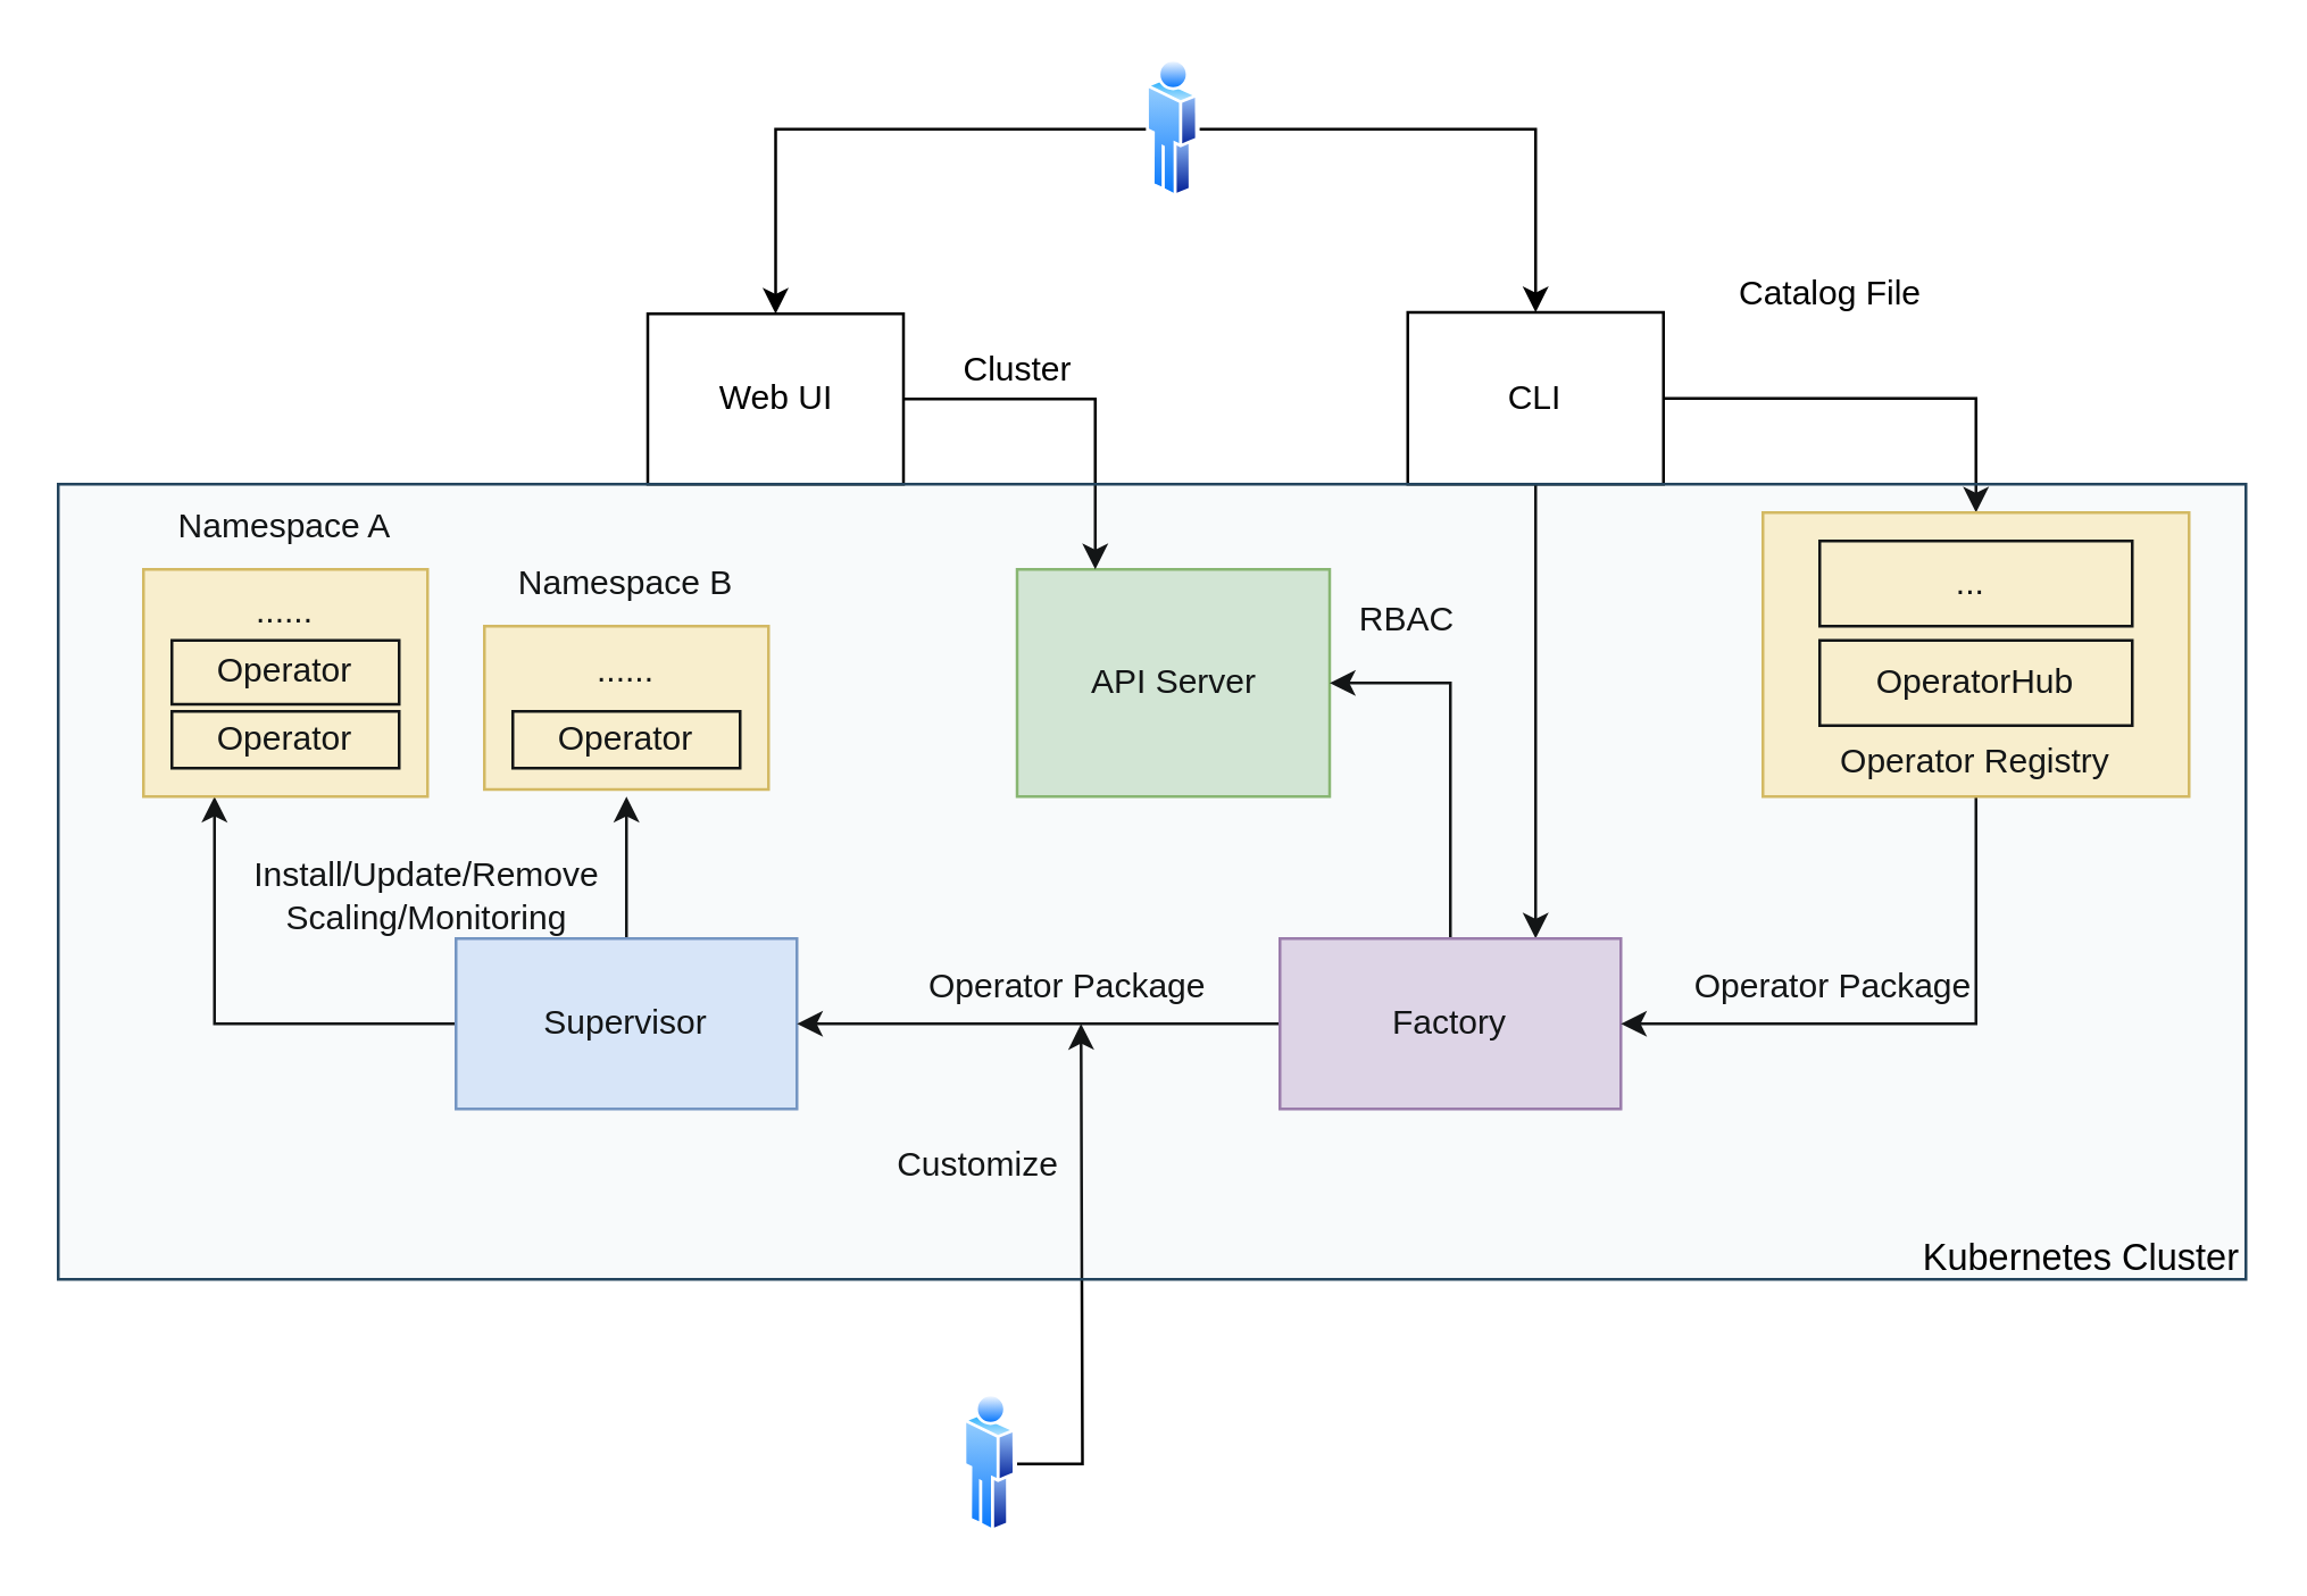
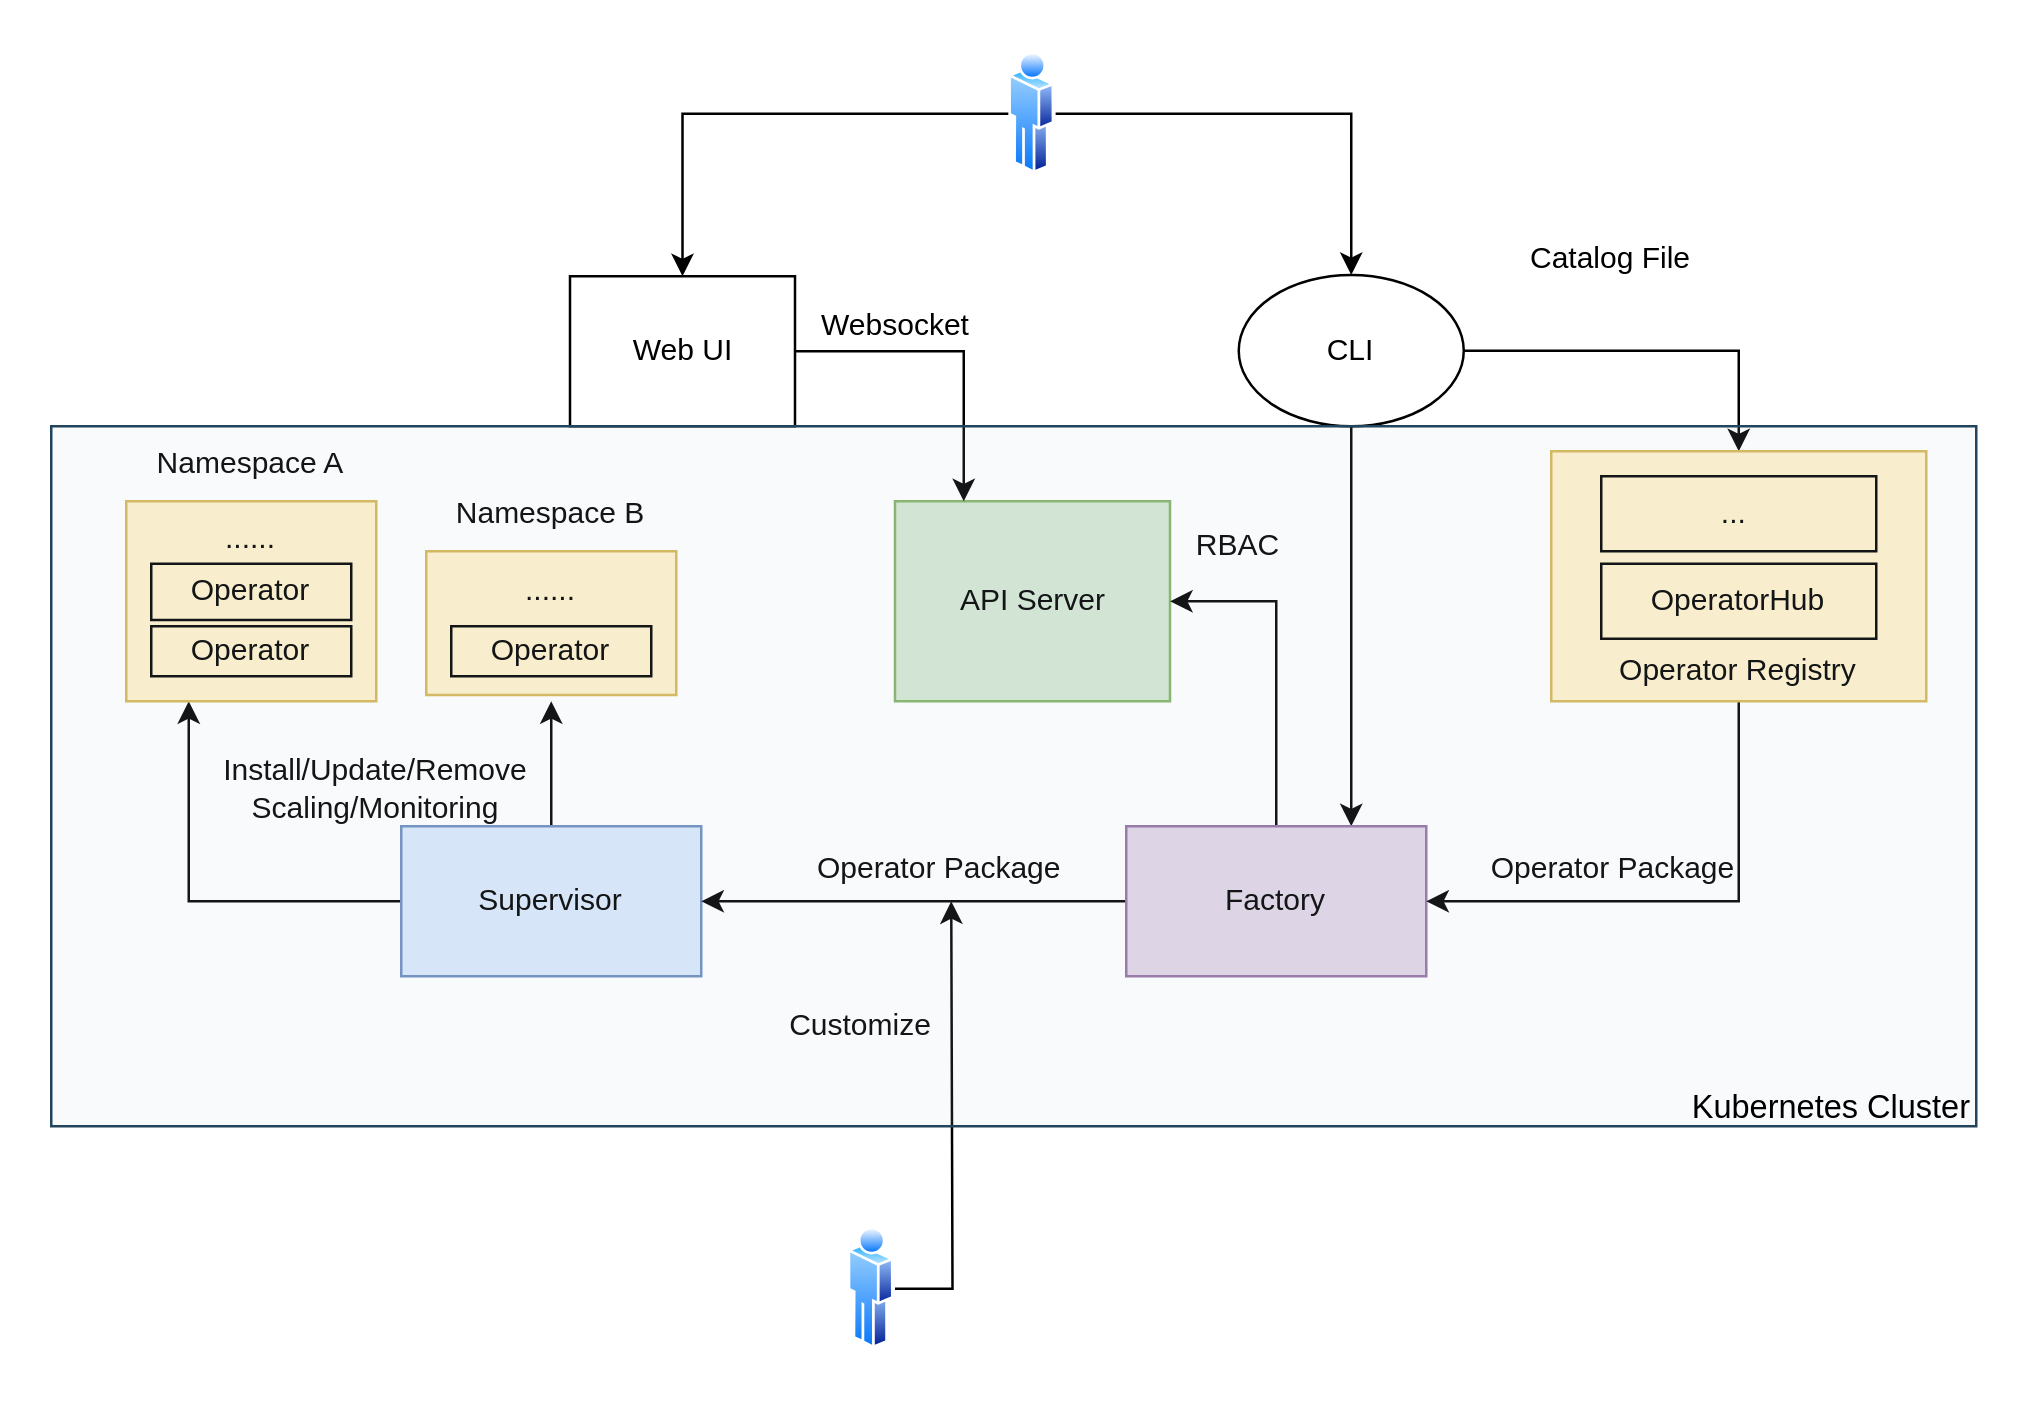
- <mxCell id="23" value="Cluster" style="text;html=1;strokeColor=none;fillColor=none;align=center;verticalAlign=middle;whiteSpace=wrap;rounded=0;" vertex="1" parent="1"><mxGeometry x="317.5" y="120" width="80" height="20" as="geometry" /></mxCell>
+ <mxCell id="23" value="Websocket" style="text;html=1;strokeColor=none;fillColor=none;align=center;verticalAlign=middle;whiteSpace=wrap;rounded=0;" vertex="1" parent="1"><mxGeometry x="317.5" y="120" width="80" height="20" as="geometry" /></mxCell>
- <mxCell id="5" value="CLI" style="rounded=0;whiteSpace=wrap;html=1;" vertex="1" parent="1"><mxGeometry x="495" y="109.5" width="90" height="60.5" as="geometry" /></mxCell>
+ <mxCell id="5" value="CLI" style="ellipse;whiteSpace=wrap;html=1;" vertex="1" parent="1"><mxGeometry x="495" y="109.5" width="90" height="60.5" as="geometry" /></mxCell>
